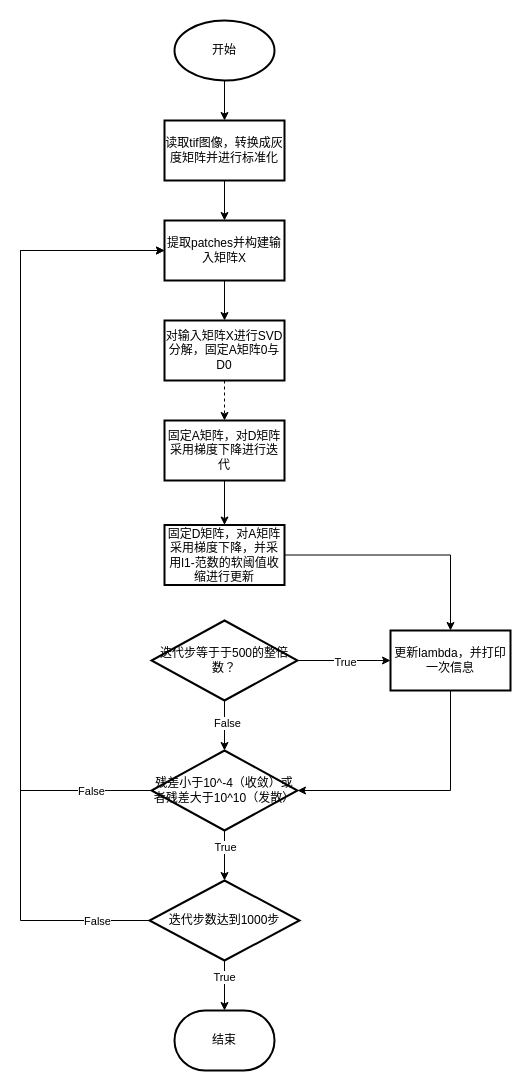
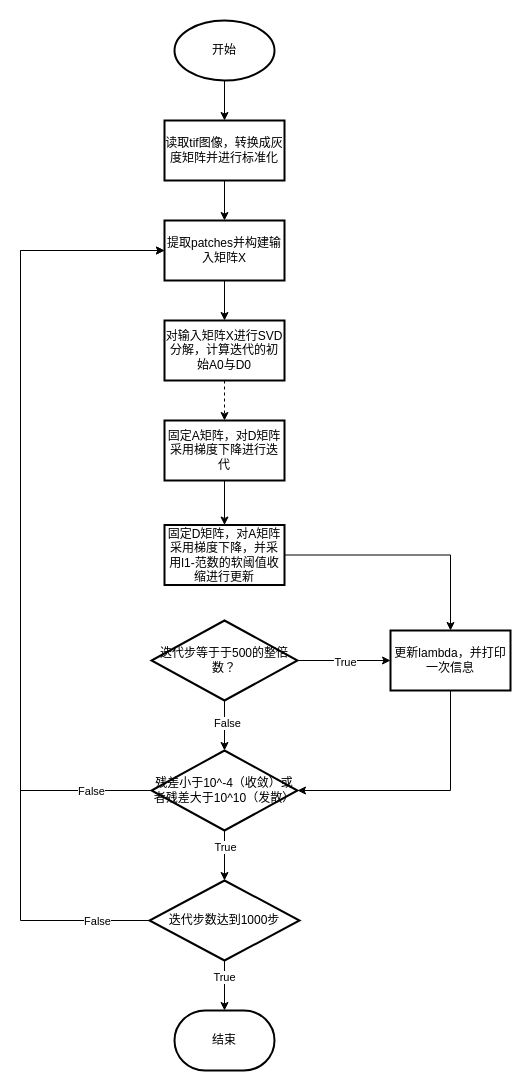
- <mxCell id="9" value="对输入矩阵X进行SVD分解，固定A矩阵0与D0" style="whiteSpace=wrap;html=1;strokeWidth=2;" vertex="1" parent="1"><mxGeometry x="164" y="320" width="120" height="60" as="geometry" /></mxCell>
+ <mxCell id="9" value="对输入矩阵X进行SVD分解，计算迭代的初始A0与D0" style="whiteSpace=wrap;html=1;strokeWidth=2;" vertex="1" parent="1"><mxGeometry x="164" y="320" width="120" height="60" as="geometry" /></mxCell>
